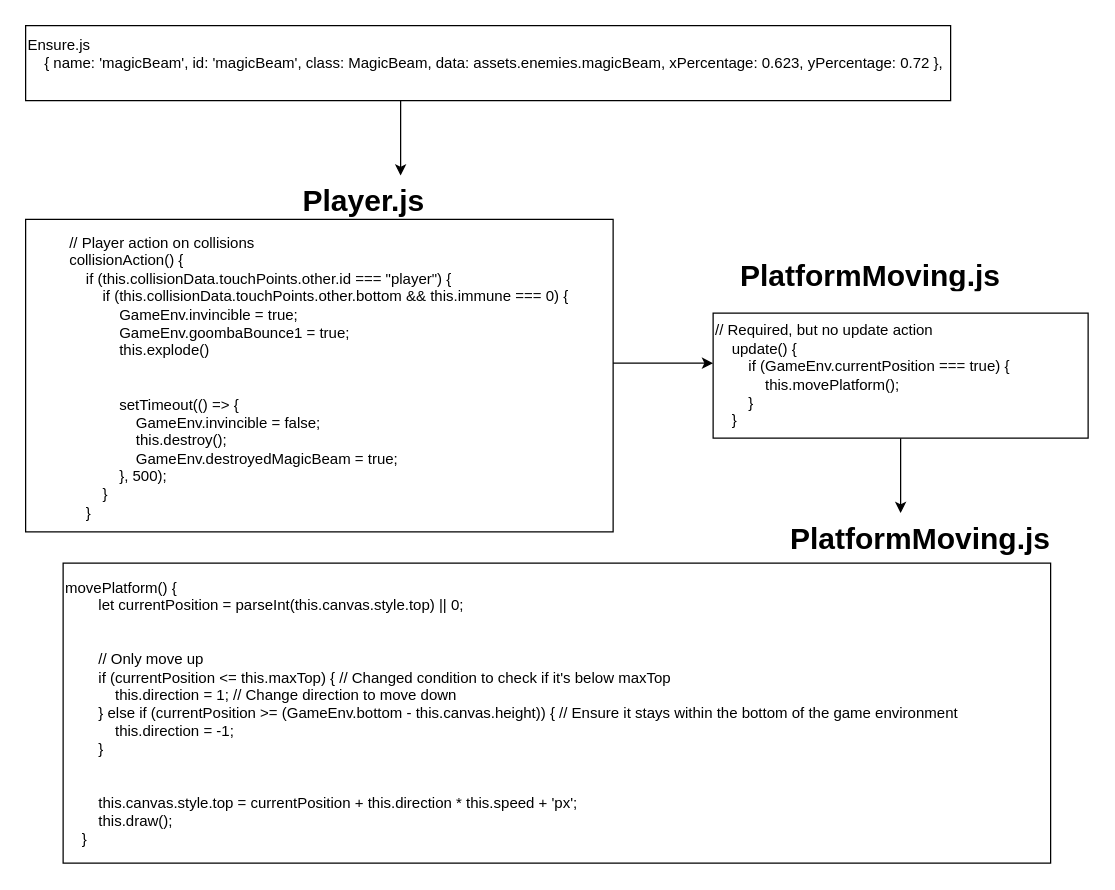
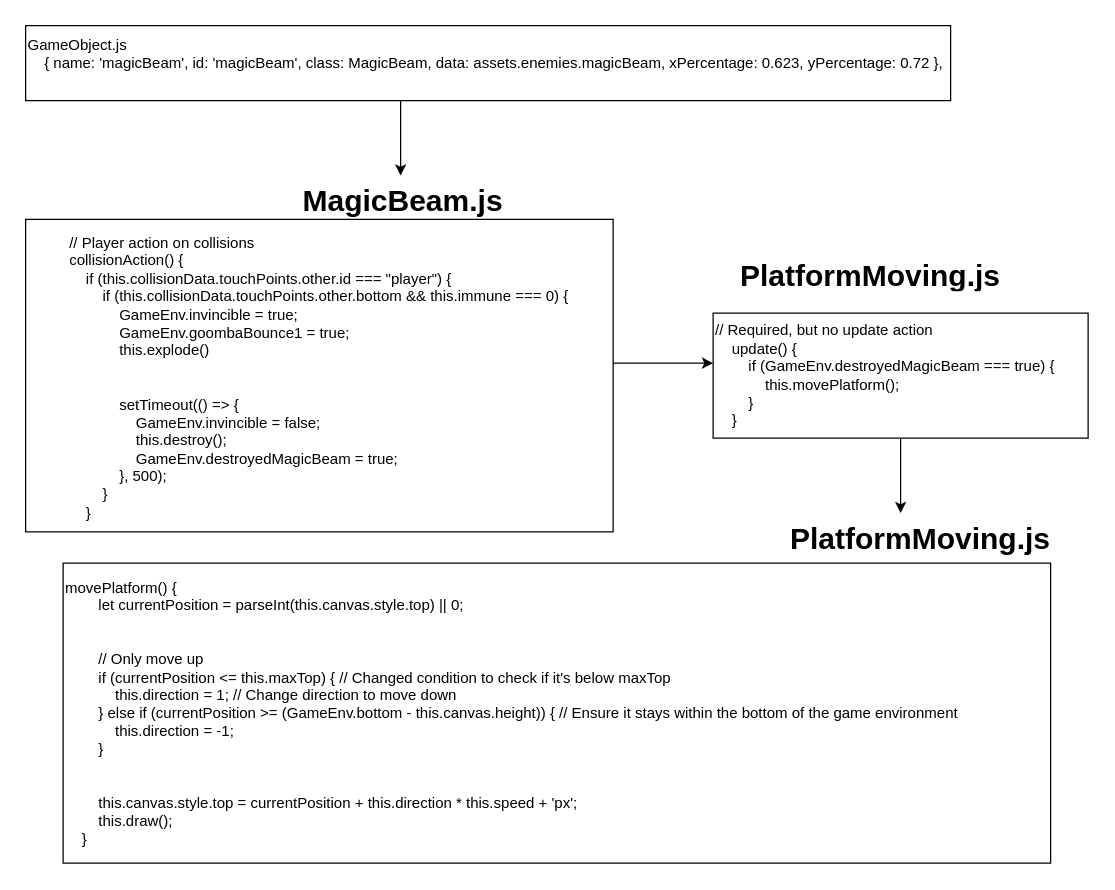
- <mxCell id="2" value="Ensure.js&lt;div&gt;&lt;div&gt;&amp;nbsp; &amp;nbsp; { name: 'magicBeam', id: 'magicBeam', class: MagicBeam, data: assets.enemies.magicBeam, xPercentage: 0.623, yPercentage: 0.72 },&lt;/div&gt;&lt;/div&gt;&lt;div&gt;&lt;br&gt;&lt;/div&gt;" style="rounded=0;whiteSpace=wrap;html=1;align=left;" vertex="1" parent="1"><mxGeometry x="20" y="20" width="740" height="60" as="geometry" /></mxCell>
+ <mxCell id="2" value="GameObject.js&lt;div&gt;&lt;div&gt;&amp;nbsp; &amp;nbsp; { name: 'magicBeam', id: 'magicBeam', class: MagicBeam, data: assets.enemies.magicBeam, xPercentage: 0.623, yPercentage: 0.72 },&lt;/div&gt;&lt;/div&gt;&lt;div&gt;&lt;br&gt;&lt;/div&gt;" style="rounded=0;whiteSpace=wrap;html=1;align=left;" vertex="1" parent="1"><mxGeometry x="20" y="20" width="740" height="60" as="geometry" /></mxCell>
- <mxCell id="7" value="&lt;h1 style=&quot;margin-top: 0px;&quot;&gt;Player.js&lt;/h1&gt;" style="text;html=1;whiteSpace=wrap;overflow=hidden;rounded=0;" vertex="1" parent="1"><mxGeometry x="240" y="140" width="180" height="40" as="geometry" /></mxCell>
+ <mxCell id="7" value="&lt;h1 style=&quot;margin-top: 0px;&quot;&gt;MagicBeam.js&lt;/h1&gt;" style="text;html=1;whiteSpace=wrap;overflow=hidden;rounded=0;" vertex="1" parent="1"><mxGeometry x="240" y="140" width="180" height="40" as="geometry" /></mxCell>
- <mxCell id="10" value="// Required, but no update action&#10;    update() {&#10;        if (GameEnv.currentPosition === true) {     &#10;            this.movePlatform();&#10;        }&#10;    }" style="rounded=0;whiteSpace=wrap;html=1;align=left;" vertex="1" parent="1"><mxGeometry x="570" y="250" width="300" height="100" as="geometry" /></mxCell>
+ <mxCell id="10" value="// Required, but no update action&#10;    update() {&#10;        if (GameEnv.destroyedMagicBeam === true) {     &#10;            this.movePlatform();&#10;        }&#10;    }" style="rounded=0;whiteSpace=wrap;html=1;align=left;" vertex="1" parent="1"><mxGeometry x="570" y="250" width="300" height="100" as="geometry" /></mxCell>
